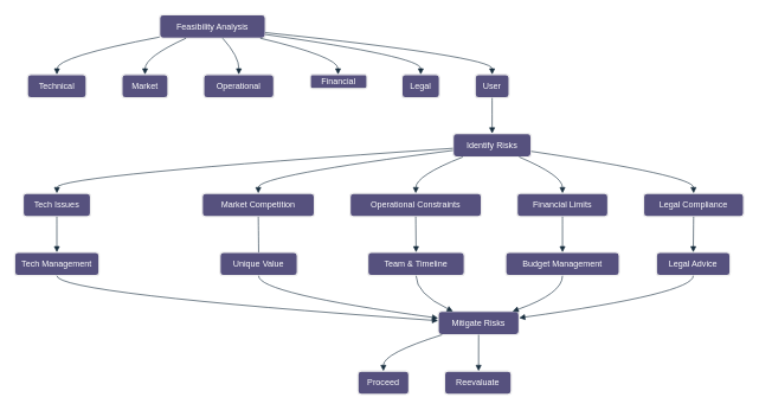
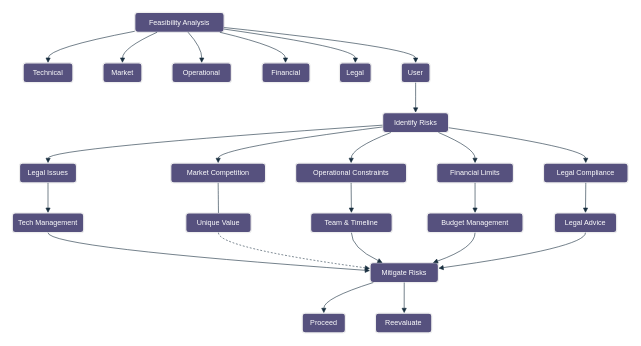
- <mxCell id="6" value="Financial" style="whiteSpace=wrap;strokeWidth=2;rounded=1;labelBackgroundColor=none;fillColor=#56517E;strokeColor=#EEEEEE;fontColor=#FFFFFF;" vertex="1" parent="1"><mxGeometry x="436" y="104" width="80" height="20" as="geometry" /></mxCell>
+ <mxCell id="6" value="Financial" style="whiteSpace=wrap;strokeWidth=2;rounded=1;labelBackgroundColor=none;fillColor=#56517E;strokeColor=#EEEEEE;fontColor=#FFFFFF;" vertex="1" parent="1"><mxGeometry x="436" y="104" width="80" height="33" as="geometry" /></mxCell>
- <mxCell id="10" value="Tech Issues" style="whiteSpace=wrap;strokeWidth=2;rounded=1;labelBackgroundColor=none;fillColor=#56517E;strokeColor=#EEEEEE;fontColor=#FFFFFF;" vertex="1" parent="1"><mxGeometry x="32" y="271" width="95" height="33" as="geometry" /></mxCell>
+ <mxCell id="10" value="Legal Issues" style="whiteSpace=wrap;strokeWidth=2;rounded=1;labelBackgroundColor=none;fillColor=#56517E;strokeColor=#EEEEEE;fontColor=#FFFFFF;" vertex="1" parent="1"><mxGeometry x="32" y="271" width="95" height="33" as="geometry" /></mxCell>
- <mxCell id="41" value="" style="curved=1;startArrow=none;endArrow=block;exitX=0.5;exitY=1.01;entryX=0;entryY=0.29;rounded=1;labelBackgroundColor=none;strokeColor=#182E3E;fontColor=default;" edge="1" parent="1" source="16" target="20"><mxGeometry relative="1" as="geometry"><Array as="points"><mxPoint x="363" y="412" /></Array></mxGeometry></mxCell>
+ <mxCell id="41" value="" style="curved=1;startArrow=none;endArrow=block;exitX=0.5;exitY=1.01;entryX=0;entryY=0.29;rounded=1;labelBackgroundColor=none;strokeColor=#182E3E;fontColor=default;dashed=1;" edge="1" parent="1" source="16" target="20"><mxGeometry relative="1" as="geometry"><Array as="points"><mxPoint x="363" y="412" /></Array></mxGeometry></mxCell>
